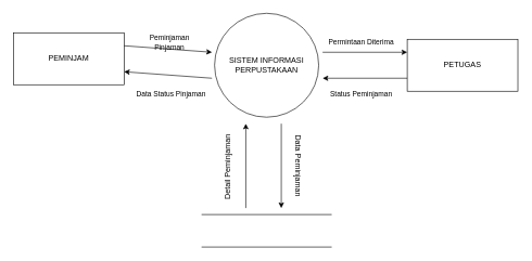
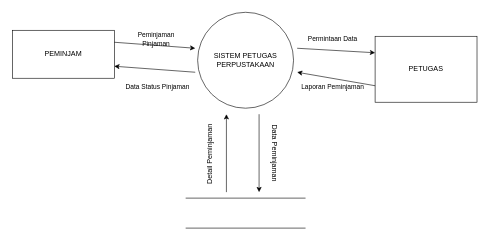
- <mxCell id="8" value="&lt;font style=&quot;font-size: 11px;&quot;&gt;Permintaan Diterima&lt;/font&gt;" style="text;html=1;align=center;verticalAlign=middle;whiteSpace=wrap;rounded=0;" vertex="1" parent="1"><mxGeometry x="494" y="50" width="121" height="30" as="geometry" /></mxCell>
+ <mxCell id="8" value="&lt;font style=&quot;font-size: 11px;&quot;&gt;Permintaan Data&lt;/font&gt;" style="text;html=1;align=center;verticalAlign=middle;whiteSpace=wrap;rounded=0;" vertex="1" parent="1"><mxGeometry x="494" y="50" width="121" height="30" as="geometry" /></mxCell>
- <mxCell id="2" value="SISTEM INFORMASI PERPUSTAKAAN" style="ellipse;whiteSpace=wrap;html=1;aspect=fixed;" vertex="1" parent="1"><mxGeometry x="329" y="20" width="160" height="160" as="geometry" /></mxCell>
+ <mxCell id="2" value="SISTEM PETUGAS PERPUSTAKAAN" style="ellipse;whiteSpace=wrap;html=1;aspect=fixed;" vertex="1" parent="1"><mxGeometry x="329" y="20" width="160" height="160" as="geometry" /></mxCell>
- <mxCell id="4" value="PETUGAS" style="rounded=0;whiteSpace=wrap;html=1;" vertex="1" parent="1"><mxGeometry x="625" y="60" width="170" height="80" as="geometry" /></mxCell>
+ <mxCell id="4" value="PETUGAS" style="rounded=0;whiteSpace=wrap;html=1;" vertex="1" parent="1"><mxGeometry x="625" y="60" width="170" height="110" as="geometry" /></mxCell>
- <mxCell id="11" value="&lt;font style=&quot;font-size: 11px;&quot;&gt;Status Peminjaman&lt;/font&gt;" style="text;html=1;align=center;verticalAlign=middle;whiteSpace=wrap;rounded=0;" vertex="1" parent="1"><mxGeometry x="497.88" y="130" width="113.25" height="30" as="geometry" /></mxCell>
+ <mxCell id="11" value="&lt;font style=&quot;font-size: 11px;&quot;&gt;Laporan Peminjaman&lt;/font&gt;" style="text;html=1;align=center;verticalAlign=middle;whiteSpace=wrap;rounded=0;" vertex="1" parent="1"><mxGeometry x="497.88" y="130" width="113.25" height="30" as="geometry" /></mxCell>
